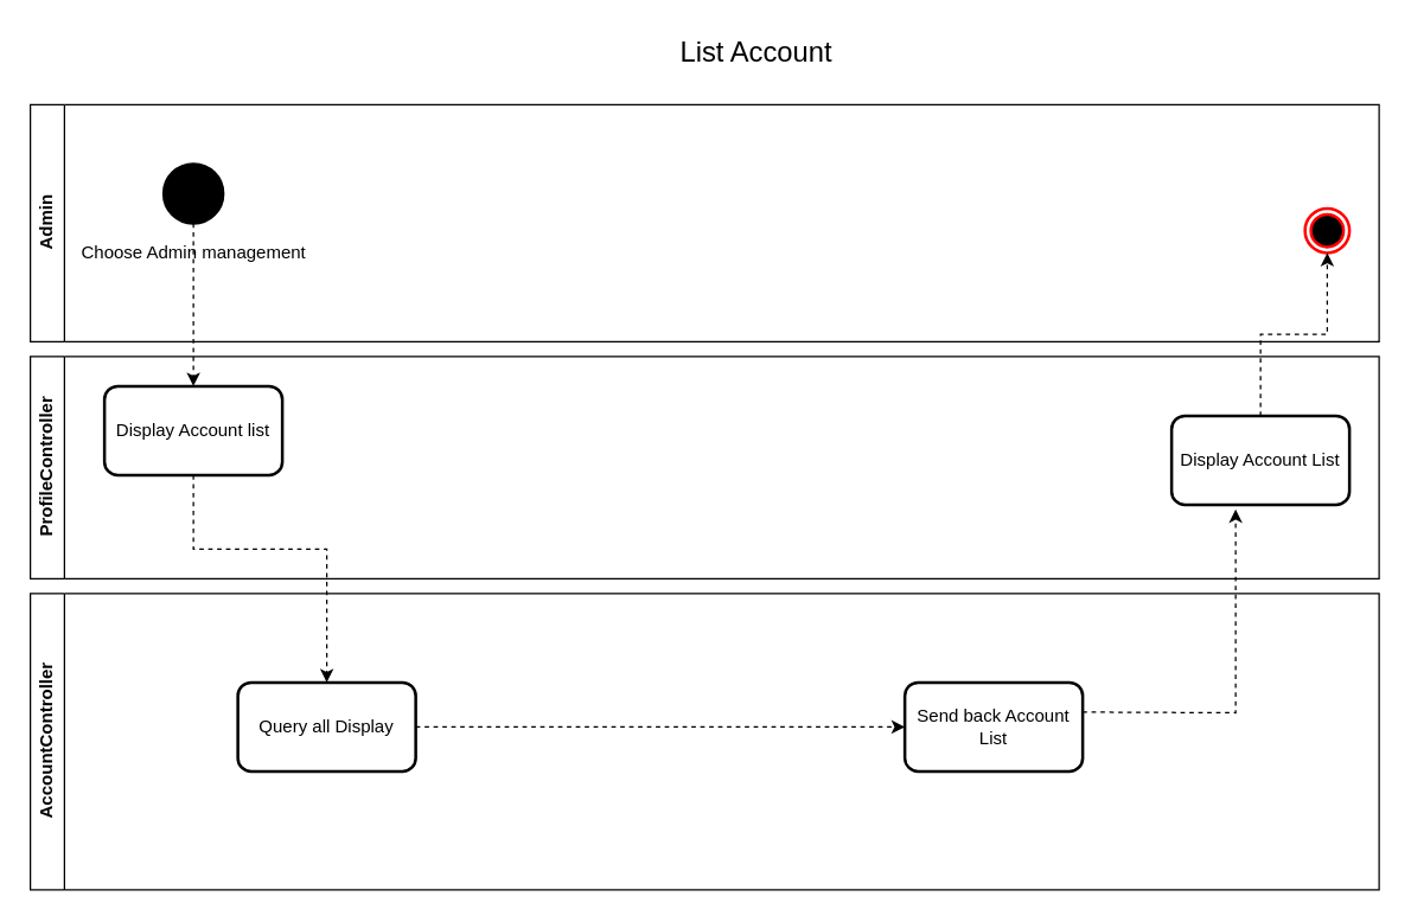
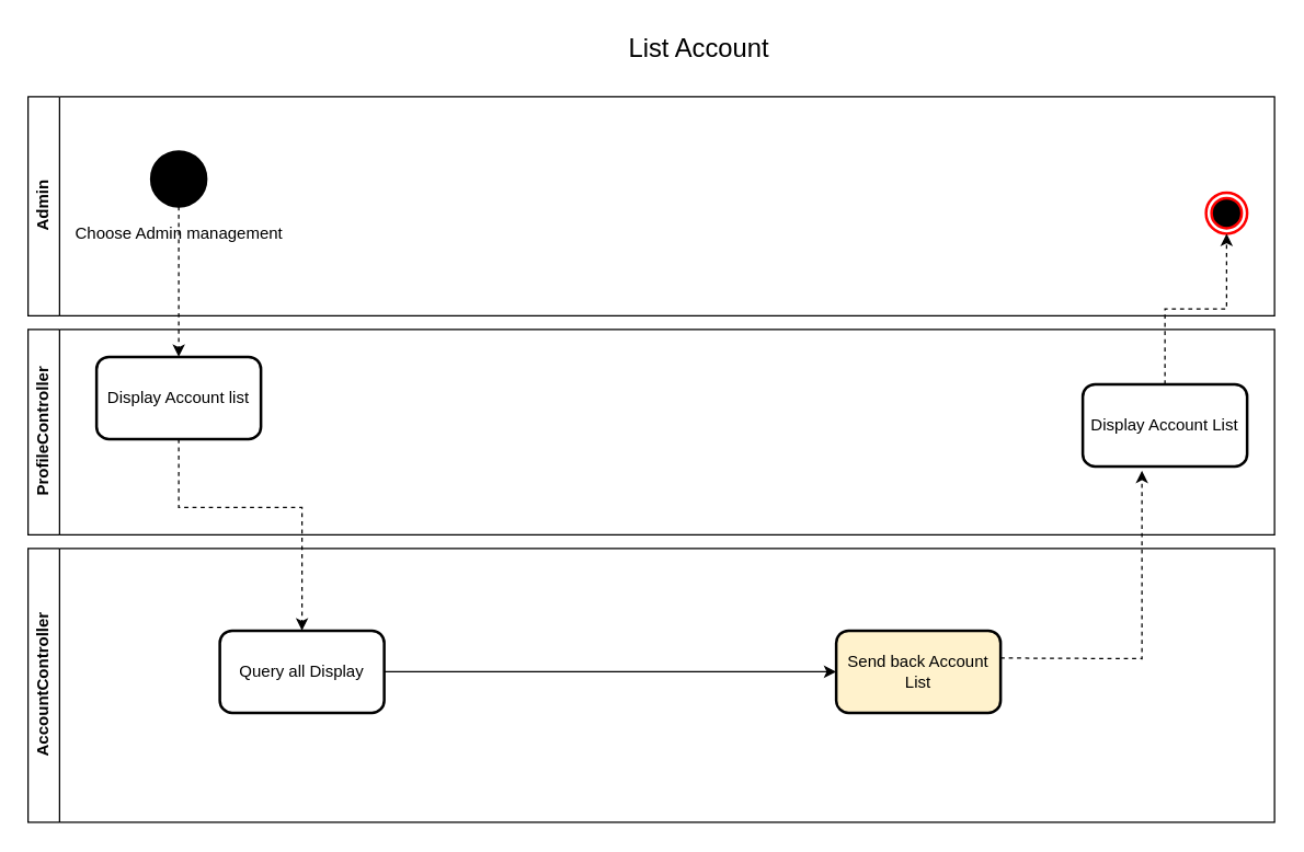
- <mxCell id="9" style="edgeStyle=orthogonalEdgeStyle;rounded=0;orthogonalLoop=1;jettySize=auto;html=1;entryX=0;entryY=0.5;entryDx=0;entryDy=0;dashed=1;" edge="1" parent="8" source="10" target="11"><mxGeometry relative="1" as="geometry"><mxPoint x="590" y="65" as="targetPoint" /><Array as="points" /></mxGeometry></mxCell>
+ <mxCell id="9" style="edgeStyle=orthogonalEdgeStyle;rounded=0;orthogonalLoop=1;jettySize=auto;html=1;entryX=0;entryY=0.5;entryDx=0;entryDy=0;dashed=0;" edge="1" parent="8" source="10" target="11"><mxGeometry relative="1" as="geometry"><mxPoint x="590" y="65" as="targetPoint" /><Array as="points" /></mxGeometry></mxCell>
- <mxCell id="11" value="Send back Account List" style="rounded=1;whiteSpace=wrap;html=1;strokeWidth=2;fontFamily=Helvetica;fontSize=12;" vertex="1" parent="8"><mxGeometry x="590" y="60" width="120" height="60" as="geometry" /></mxCell>
+ <mxCell id="11" value="Send back Account List" style="rounded=1;whiteSpace=wrap;html=1;strokeWidth=2;fontFamily=Helvetica;fontSize=12;fillColor=#fff2cc;" vertex="1" parent="8"><mxGeometry x="590" y="60" width="120" height="60" as="geometry" /></mxCell>
